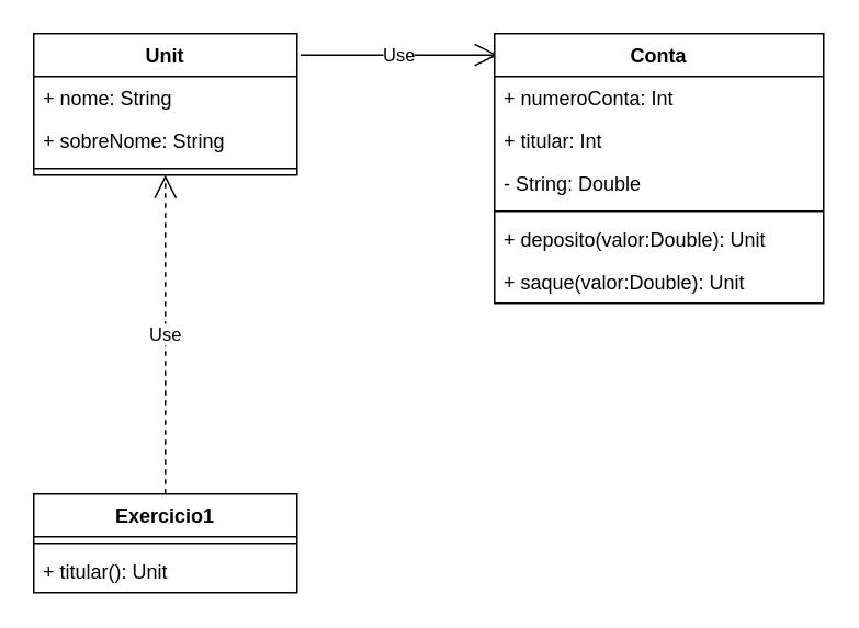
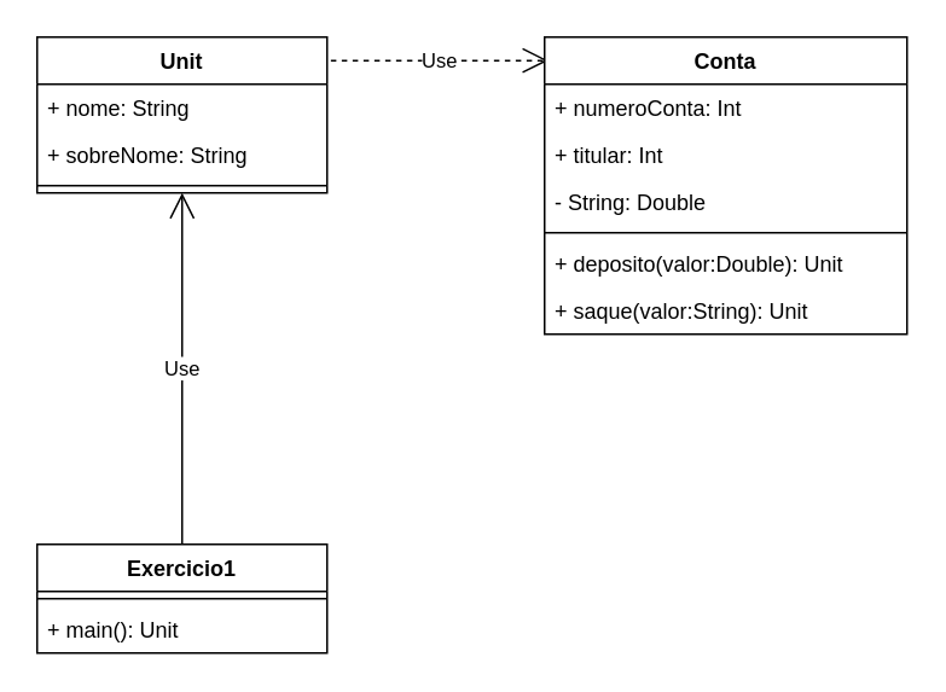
- <mxCell id="2" value="Use" style="endArrow=open;endSize=12;dashed=0;html=1;exitX=1.013;exitY=0.151;exitDx=0;exitDy=0;exitPerimeter=0;entryX=0.01;entryY=0.079;entryDx=0;entryDy=0;entryPerimeter=0;" parent="1" source="4" target="8" edge="1"><mxGeometry width="160" relative="1" as="geometry"><mxPoint x="230" y="330" as="sourcePoint" /><mxPoint x="390" y="330" as="targetPoint" /></mxGeometry></mxCell>
+ <mxCell id="2" value="Use" style="endArrow=open;endSize=12;dashed=1;html=1;exitX=1.013;exitY=0.151;exitDx=0;exitDy=0;exitPerimeter=0;entryX=0.01;entryY=0.079;entryDx=0;entryDy=0;entryPerimeter=0;" parent="1" source="4" target="8" edge="1"><mxGeometry width="160" relative="1" as="geometry"><mxPoint x="230" y="330" as="sourcePoint" /><mxPoint x="390" y="330" as="targetPoint" /></mxGeometry></mxCell>
- <mxCell id="14" value="+ saque(valor:Double): Unit" style="text;strokeColor=none;fillColor=none;align=left;verticalAlign=top;spacingLeft=4;spacingRight=4;overflow=hidden;rotatable=0;points=[[0,0.5],[1,0.5]];portConstraint=eastwest;" parent="8" vertex="1"><mxGeometry y="138" width="200" height="26" as="geometry" /></mxCell>
+ <mxCell id="14" value="+ saque(valor:String): Unit" style="text;strokeColor=none;fillColor=none;align=left;verticalAlign=top;spacingLeft=4;spacingRight=4;overflow=hidden;rotatable=0;points=[[0,0.5],[1,0.5]];portConstraint=eastwest;" parent="8" vertex="1"><mxGeometry y="138" width="200" height="26" as="geometry" /></mxCell>
- <mxCell id="3" value="Use" style="endArrow=open;endSize=12;dashed=1;html=1;entryX=0.5;entryY=1;entryDx=0;entryDy=0;exitX=0.5;exitY=0;exitDx=0;exitDy=0;" parent="1" source="15" target="4" edge="1"><mxGeometry width="160" relative="1" as="geometry"><mxPoint x="180" y="190" as="sourcePoint" /><mxPoint x="390" y="330" as="targetPoint" /></mxGeometry></mxCell>
+ <mxCell id="3" value="Use" style="endArrow=open;endSize=12;dashed=0;html=1;entryX=0.5;entryY=1;entryDx=0;entryDy=0;exitX=0.5;exitY=0;exitDx=0;exitDy=0;" parent="1" source="15" target="4" edge="1"><mxGeometry width="160" relative="1" as="geometry"><mxPoint x="180" y="190" as="sourcePoint" /><mxPoint x="390" y="330" as="targetPoint" /></mxGeometry></mxCell>
- <mxCell id="17" value="+ titular(): Unit " style="text;strokeColor=none;fillColor=none;align=left;verticalAlign=top;spacingLeft=4;spacingRight=4;overflow=hidden;rotatable=0;points=[[0,0.5],[1,0.5]];portConstraint=eastwest;" parent="15" vertex="1"><mxGeometry y="34" width="160" height="26" as="geometry" /></mxCell>
+ <mxCell id="17" value="+ main(): Unit " style="text;strokeColor=none;fillColor=none;align=left;verticalAlign=top;spacingLeft=4;spacingRight=4;overflow=hidden;rotatable=0;points=[[0,0.5],[1,0.5]];portConstraint=eastwest;" parent="15" vertex="1"><mxGeometry y="34" width="160" height="26" as="geometry" /></mxCell>
